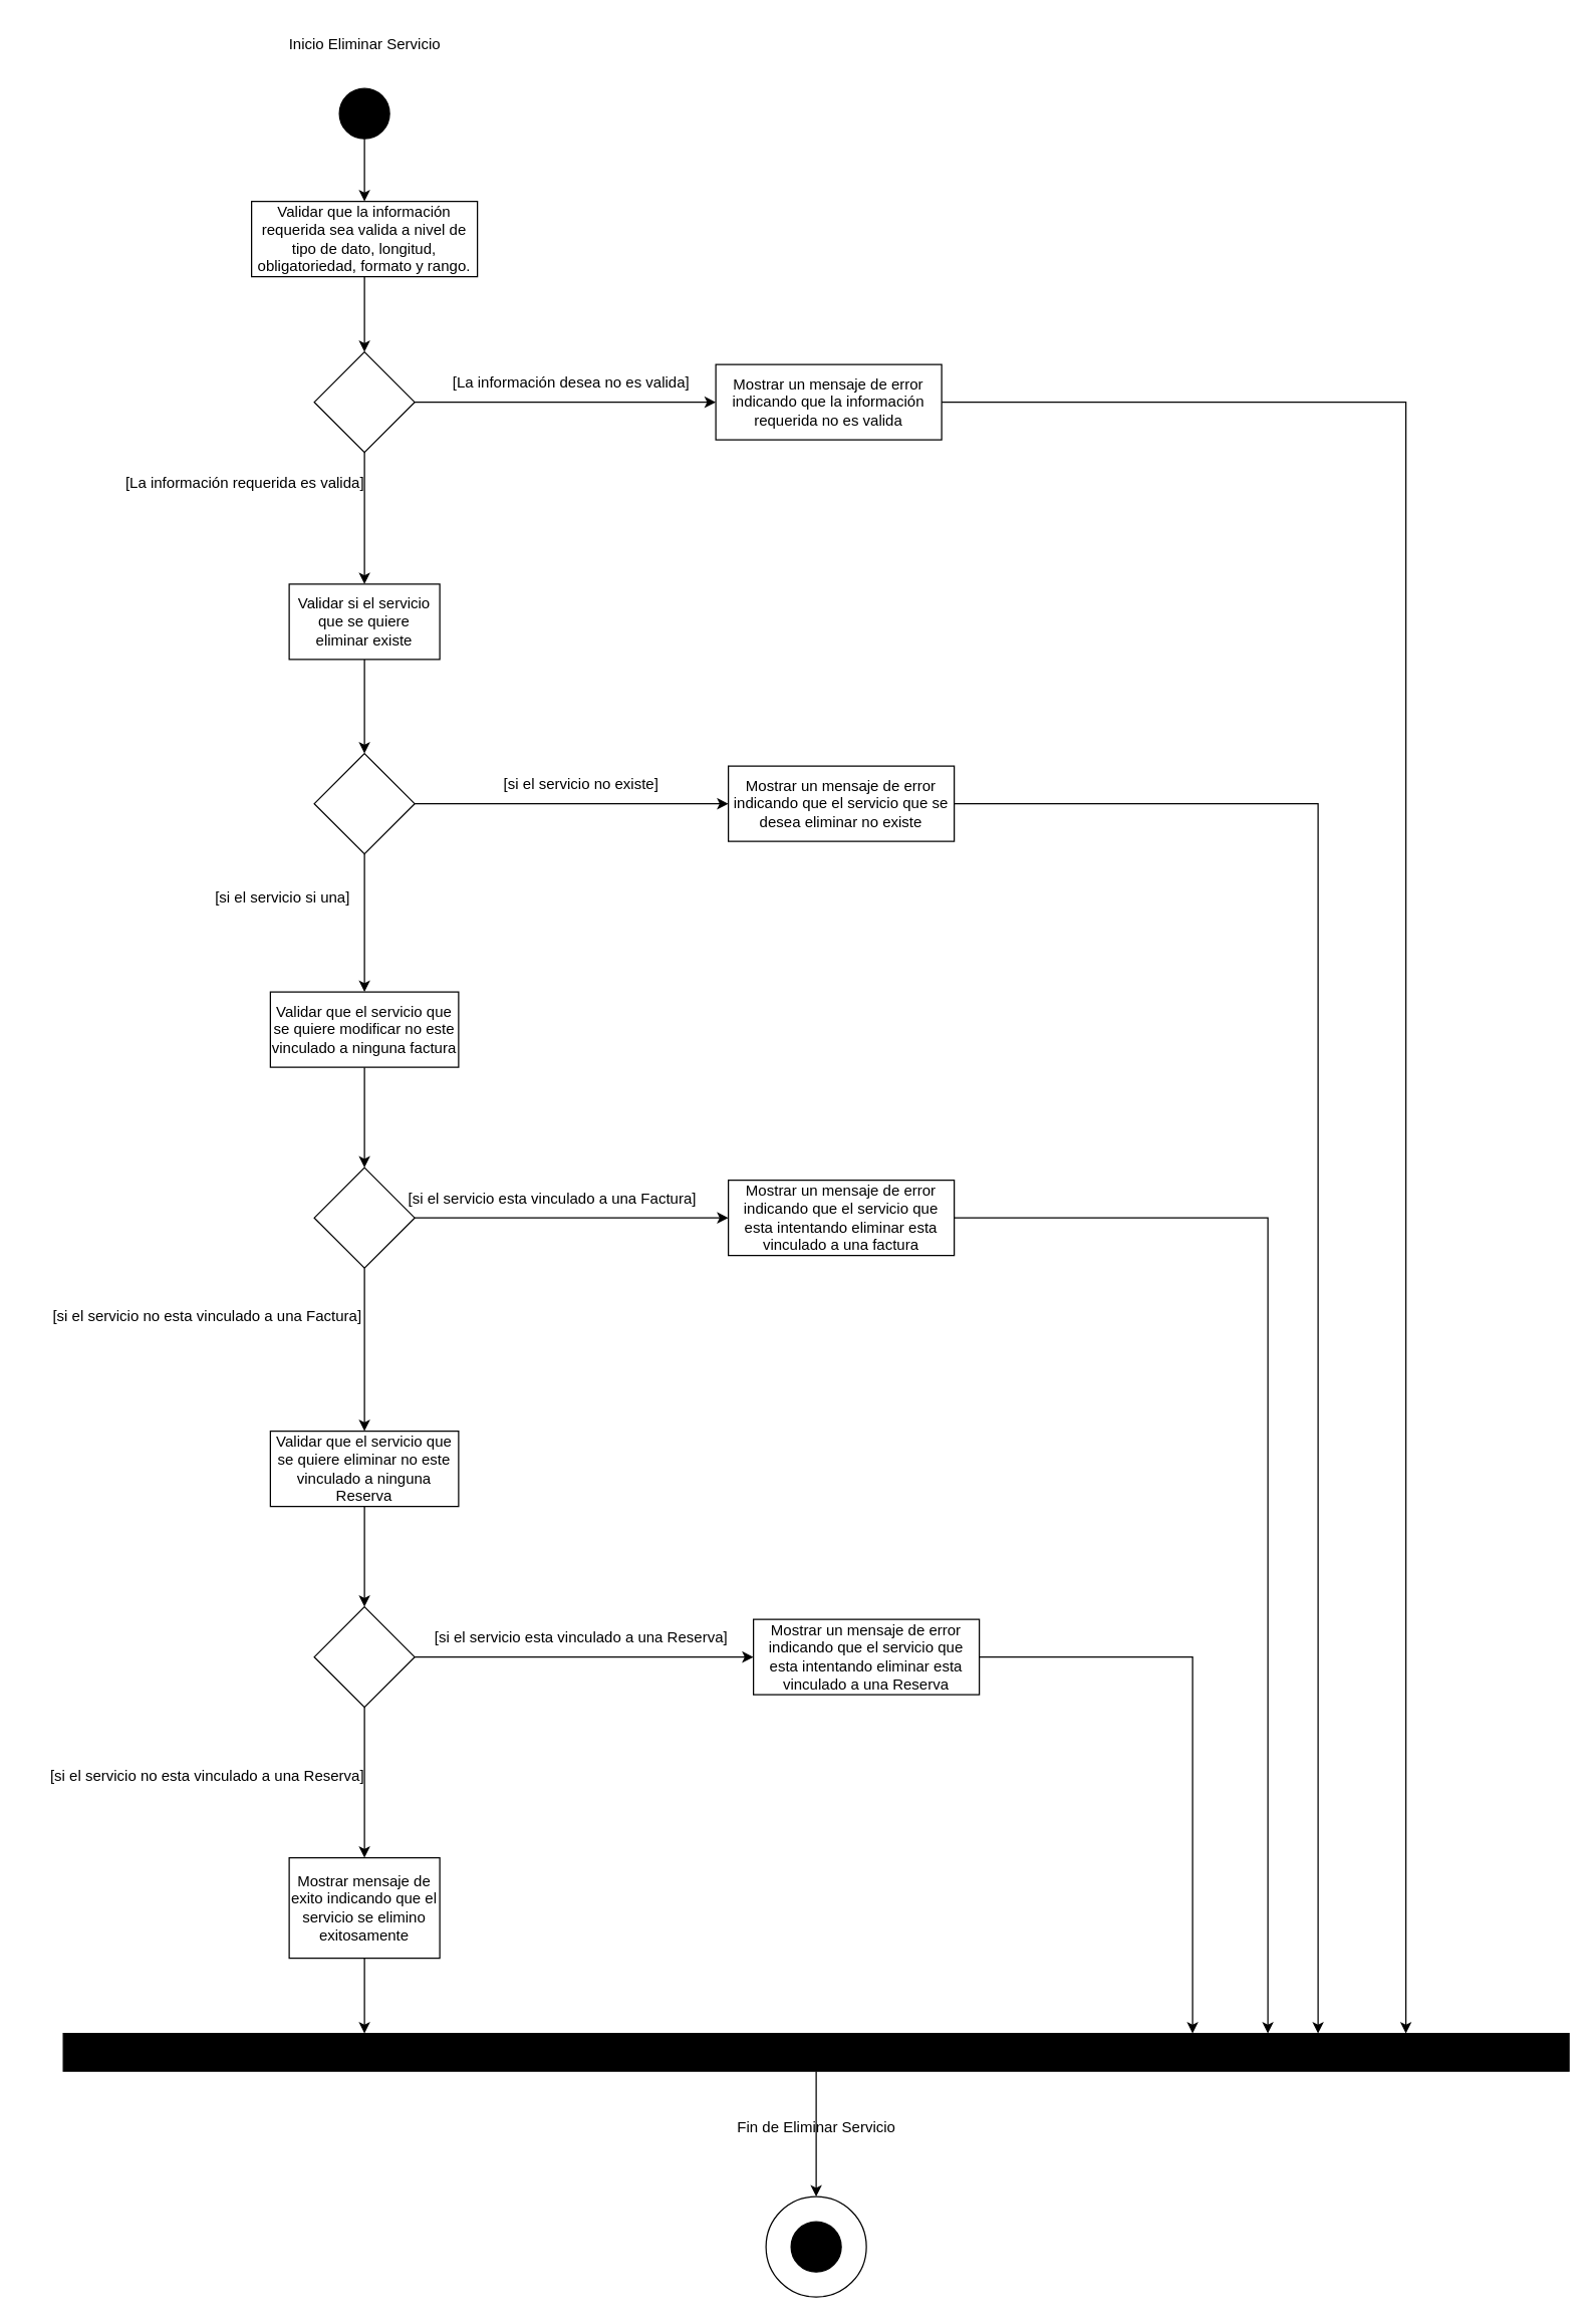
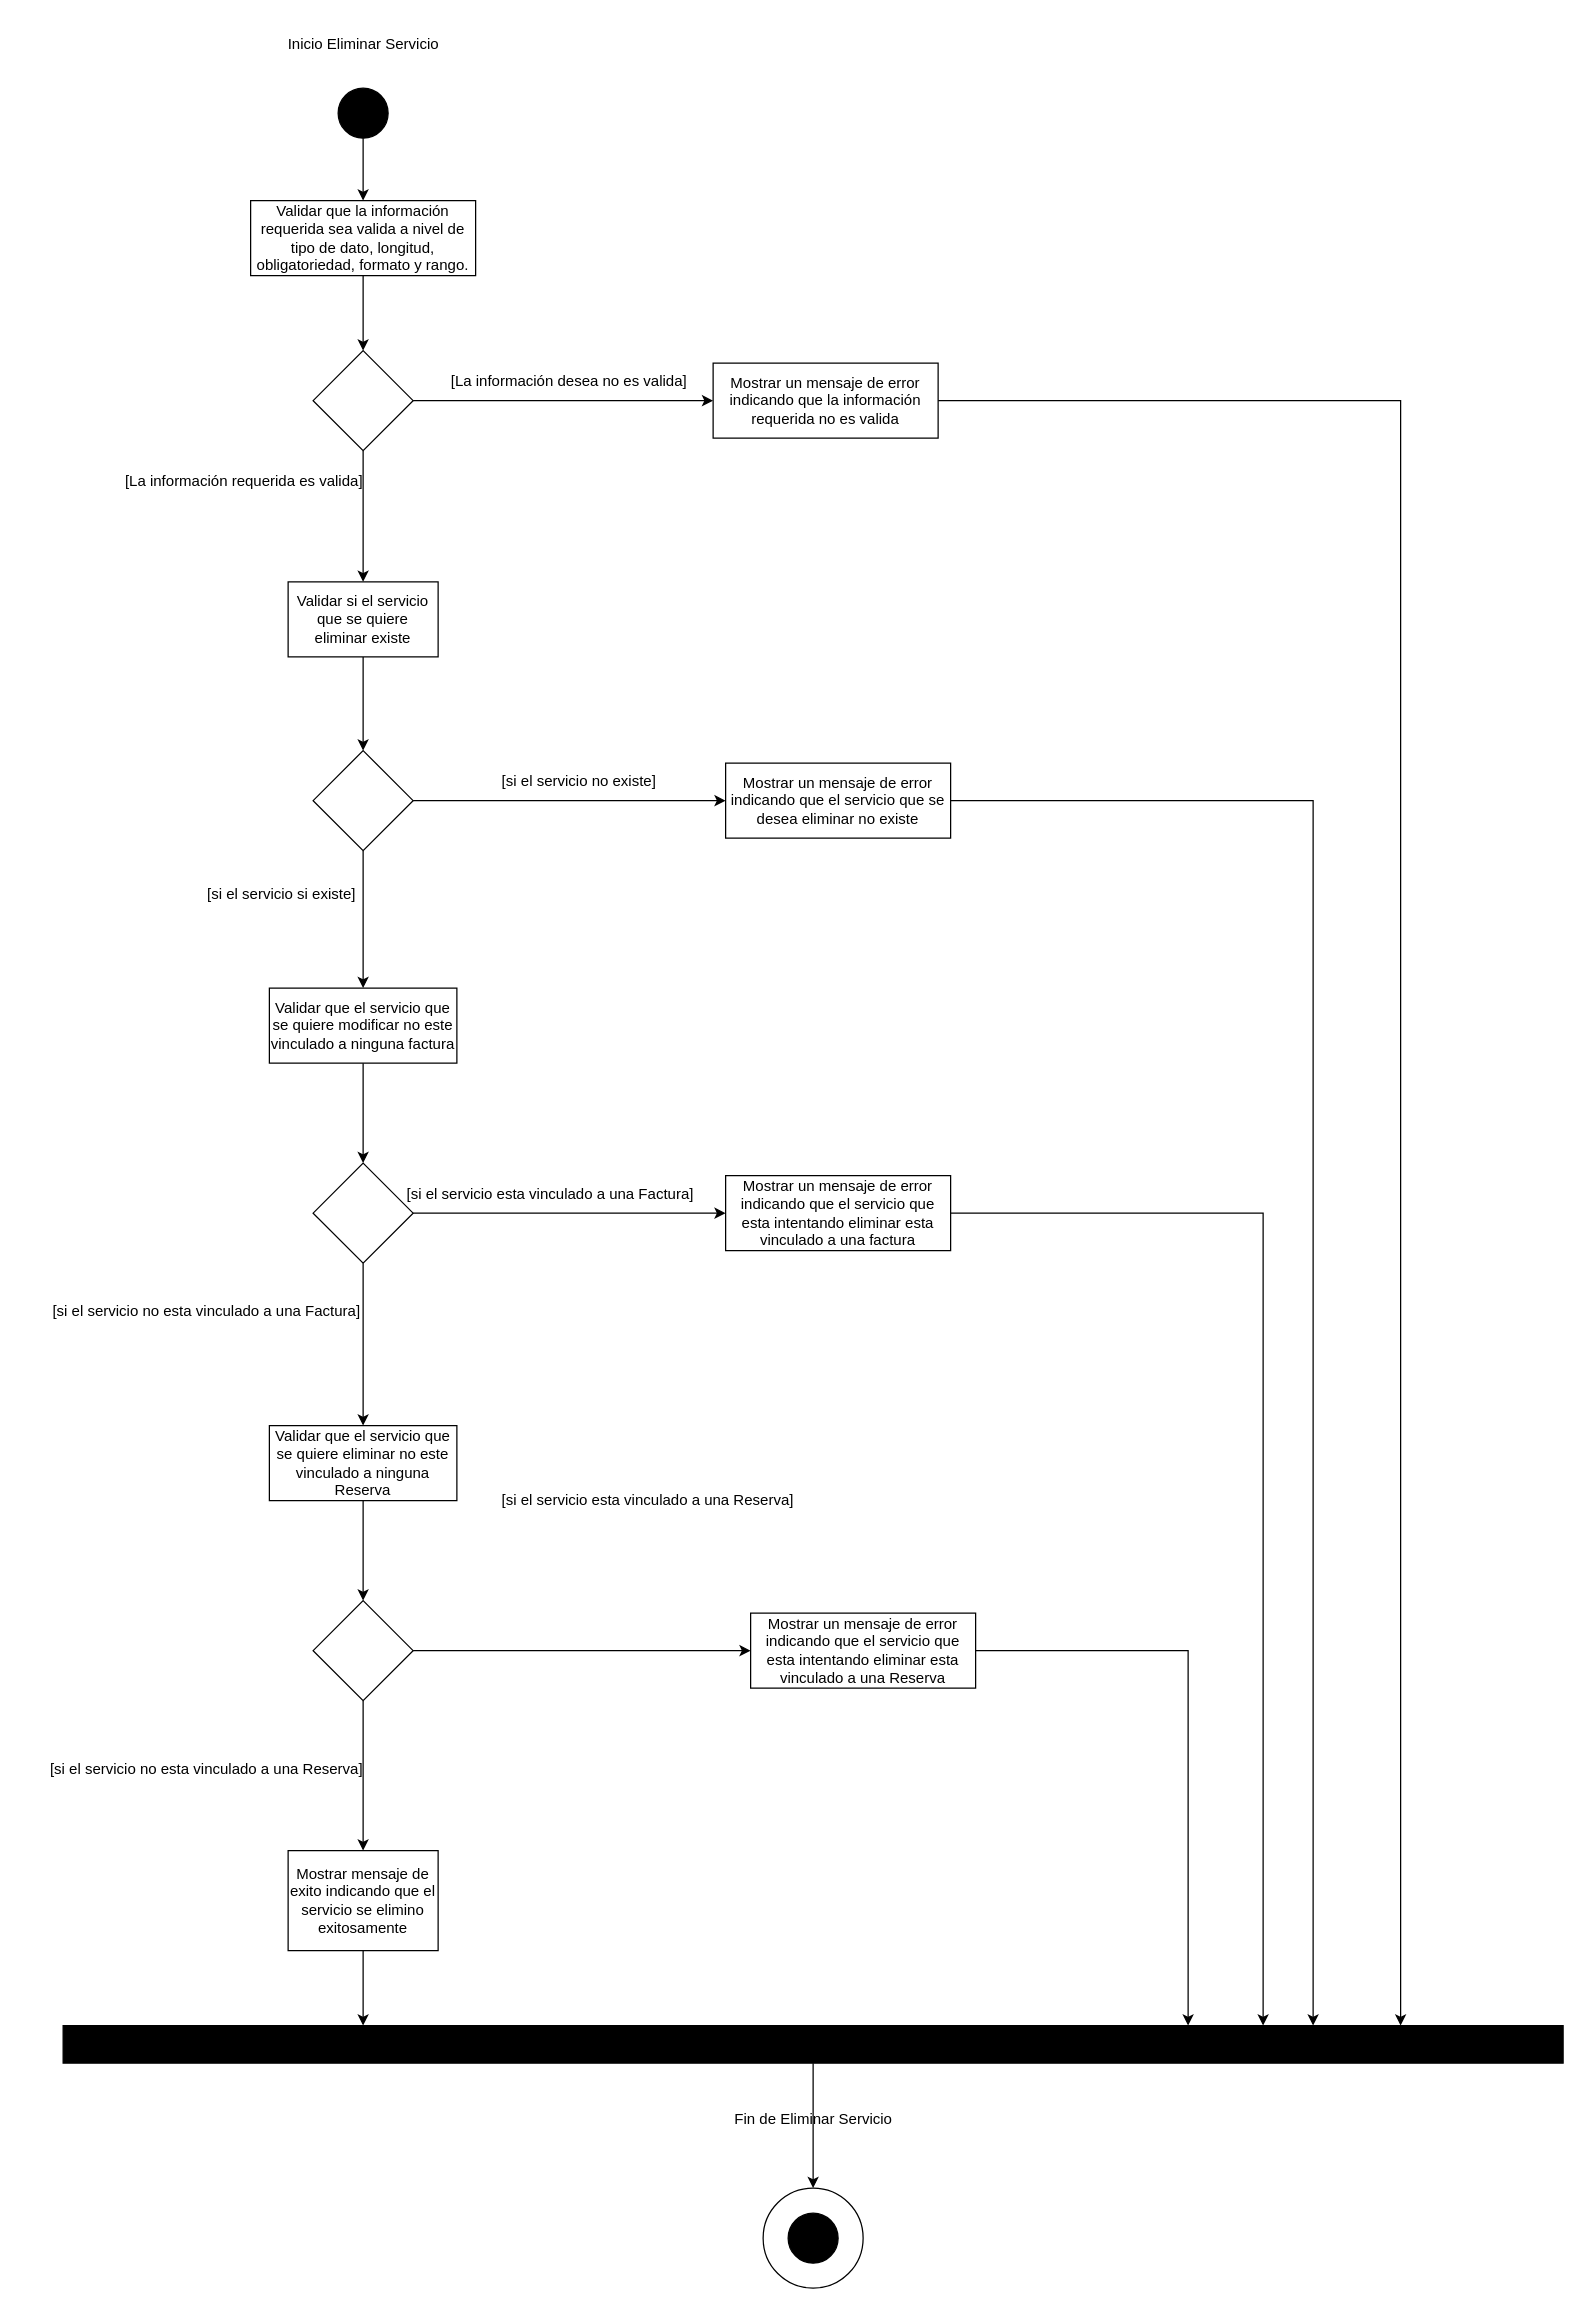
- <mxCell id="24" value="[si el servicio si una]" style="text;html=1;strokeColor=none;fillColor=none;align=center;verticalAlign=middle;whiteSpace=wrap;rounded=0;" parent="1" vertex="1"><mxGeometry x="120" y="700" width="210" height="30" as="geometry" /></mxCell>
+ <mxCell id="24" value="[si el servicio si existe]" style="text;html=1;strokeColor=none;fillColor=none;align=center;verticalAlign=middle;whiteSpace=wrap;rounded=0;" parent="1" vertex="1"><mxGeometry x="120" y="700" width="210" height="30" as="geometry" /></mxCell>
- <mxCell id="39" value="[si el servicio esta vinculado a una Reserva]" style="text;html=1;strokeColor=none;fillColor=none;align=center;verticalAlign=middle;whiteSpace=wrap;rounded=0;" parent="1" vertex="1"><mxGeometry x="342.5" y="1290" width="240" height="30" as="geometry" /></mxCell>
+ <mxCell id="39" value="[si el servicio esta vinculado a una Reserva]" style="text;html=1;strokeColor=none;fillColor=none;align=center;verticalAlign=middle;whiteSpace=wrap;rounded=0;" parent="1" vertex="1"><mxGeometry x="397.5" y="1185" width="240" height="30" as="geometry" /></mxCell>
